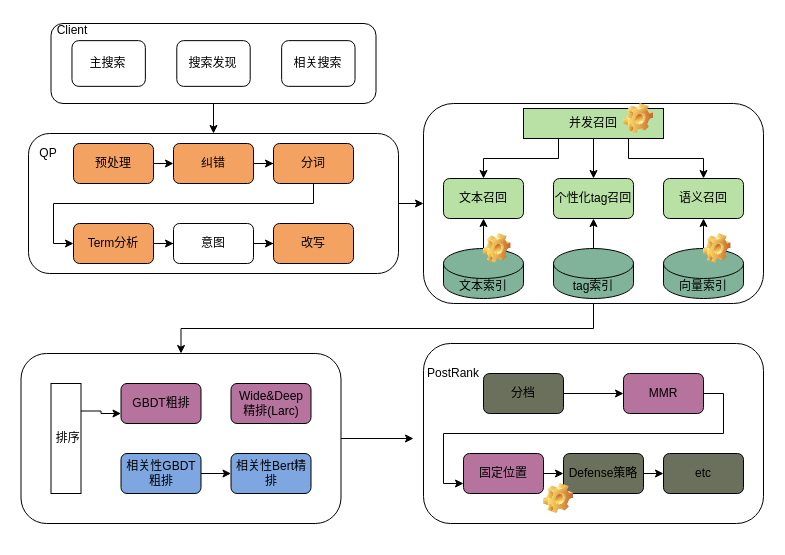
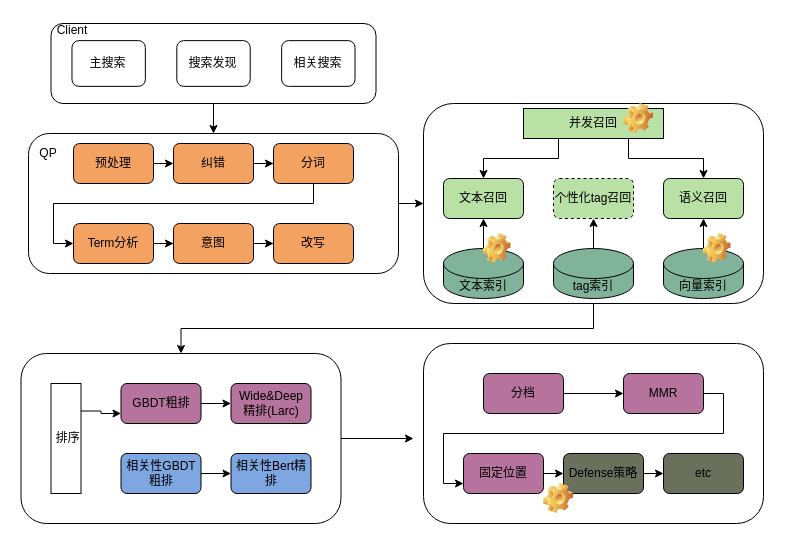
- <mxCell id="33" style="edgeStyle=orthogonalEdgeStyle;rounded=0;orthogonalLoop=1;jettySize=auto;html=1;exitX=0.5;exitY=1;exitDx=0;exitDy=0;" parent="21" source="35" target="24" edge="1"><mxGeometry relative="1" as="geometry" /></mxCell>
- <mxCell id="24" value="个性化tag召回" style="rounded=1;whiteSpace=wrap;html=1;fillColor=#B9E0A5;" parent="22" vertex="1"><mxGeometry x="110" width="80" height="40" as="geometry" /></mxCell>
+ <mxCell id="24" value="个性化tag召回" style="rounded=1;whiteSpace=wrap;html=1;fillColor=#B9E0A5;dashed=1;" parent="22" vertex="1"><mxGeometry x="110" width="80" height="40" as="geometry" /></mxCell>
- <mxCell id="46" value="意图" style="rounded=1;whiteSpace=wrap;html=1;fillColor=#ffffff;" parent="42" vertex="1"><mxGeometry x="100" y="80" width="80" height="40" as="geometry" /></mxCell>
+ <mxCell id="46" value="意图" style="rounded=1;whiteSpace=wrap;html=1;fillColor=#F4A261;" parent="42" vertex="1"><mxGeometry x="100" y="80" width="80" height="40" as="geometry" /></mxCell>
- <mxCell id="67" value="PostRank" style="text;html=1;strokeColor=none;fillColor=none;align=center;verticalAlign=middle;whiteSpace=wrap;rounded=0;" parent="56" vertex="1"><mxGeometry x="10" y="10" width="40" height="40" as="geometry" /></mxCell>
- <mxCell id="61" value="分档" style="rounded=1;whiteSpace=wrap;html=1;fillColor=#6B705C;" parent="56" vertex="1"><mxGeometry x="60" y="30" width="80" height="40" as="geometry" /></mxCell>
+ <mxCell id="61" value="分档" style="rounded=1;whiteSpace=wrap;html=1;fillColor=#b5739d;" parent="56" vertex="1"><mxGeometry x="60" y="30" width="80" height="40" as="geometry" /></mxCell>
+ <mxCell id="7" style="edgeStyle=orthogonalEdgeStyle;rounded=0;orthogonalLoop=1;jettySize=auto;html=1;exitX=1;exitY=0.5;exitDx=0;exitDy=0;entryX=0;entryY=0.5;entryDx=0;entryDy=0;" parent="4" source="5" target="6" edge="1"><mxGeometry x="87.5" y="400" as="geometry" /></mxCell>
